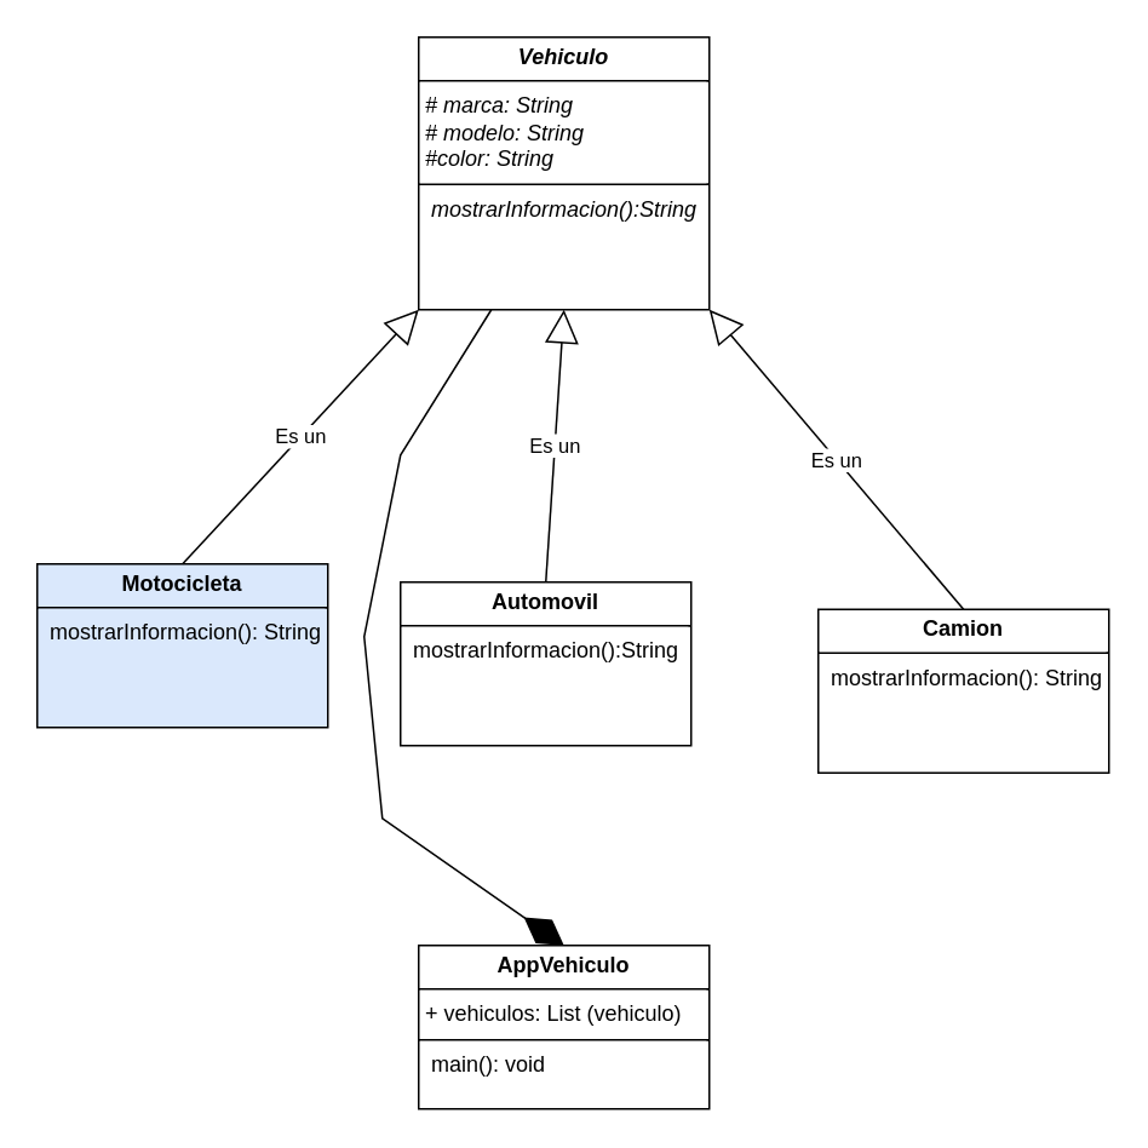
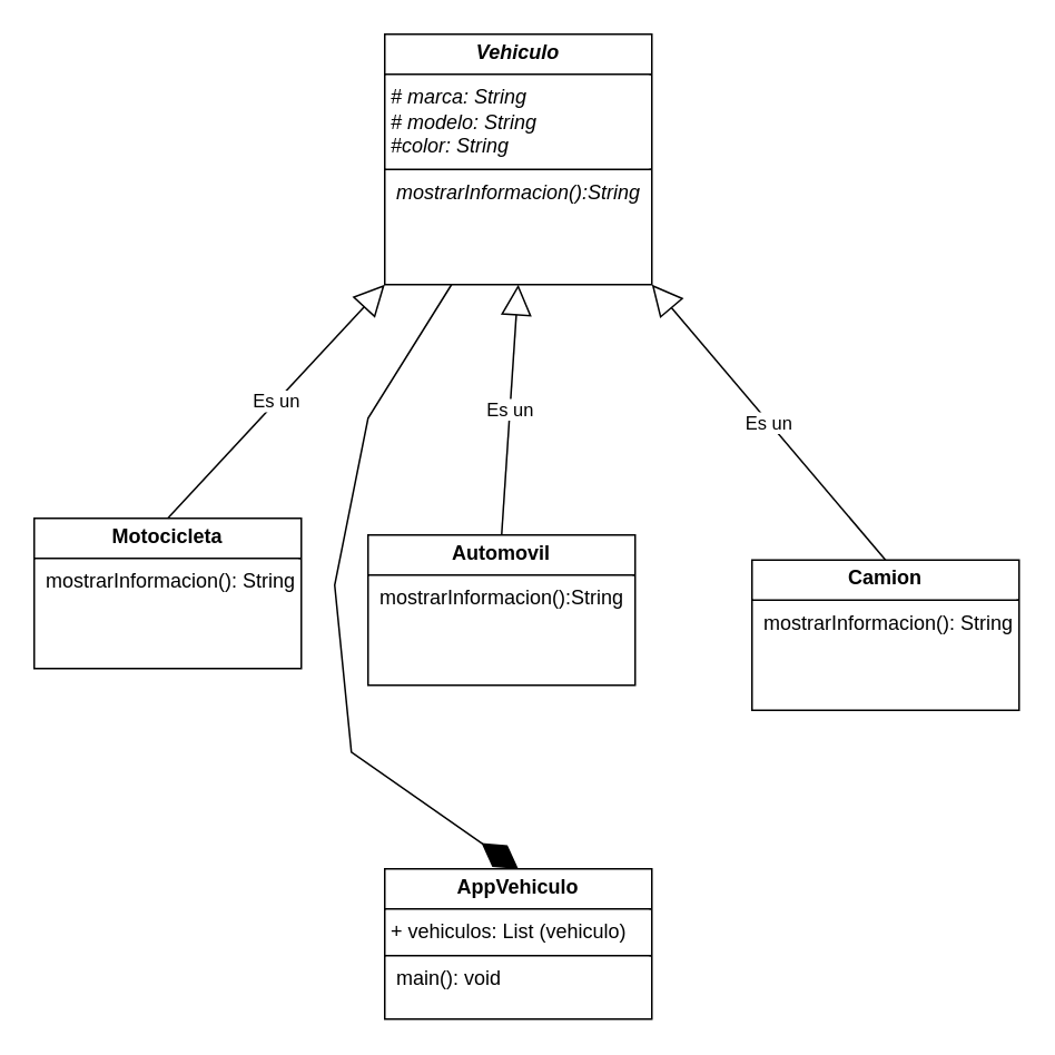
- <mxCell id="3" value="&lt;p style=&quot;margin:0px;margin-top:4px;text-align:center;&quot;&gt;&lt;b&gt;Motocicleta&lt;/b&gt;&lt;/p&gt;&lt;hr size=&quot;1&quot; style=&quot;border-style:solid;&quot;&gt;&lt;p style=&quot;margin:0px;margin-left:4px;&quot;&gt;&amp;nbsp;mostrarInformacion(): String&lt;/p&gt;" style="verticalAlign=top;align=left;overflow=fill;html=1;whiteSpace=wrap;fillColor=#dae8fc;" vertex="1" parent="1"><mxGeometry x="20" y="310" width="160" height="90" as="geometry" /></mxCell>
+ <mxCell id="3" value="&lt;p style=&quot;margin:0px;margin-top:4px;text-align:center;&quot;&gt;&lt;b&gt;Motocicleta&lt;/b&gt;&lt;/p&gt;&lt;hr size=&quot;1&quot; style=&quot;border-style:solid;&quot;&gt;&lt;p style=&quot;margin:0px;margin-left:4px;&quot;&gt;&amp;nbsp;mostrarInformacion(): String&lt;/p&gt;" style="verticalAlign=top;align=left;overflow=fill;html=1;whiteSpace=wrap;" vertex="1" parent="1"><mxGeometry x="20" y="310" width="160" height="90" as="geometry" /></mxCell>
